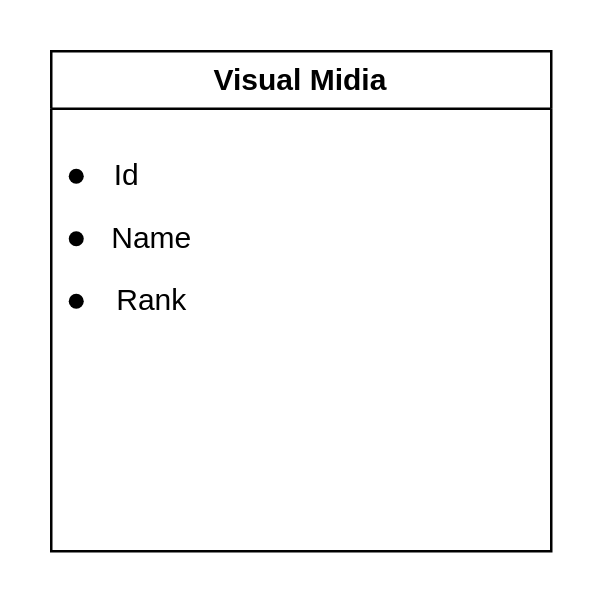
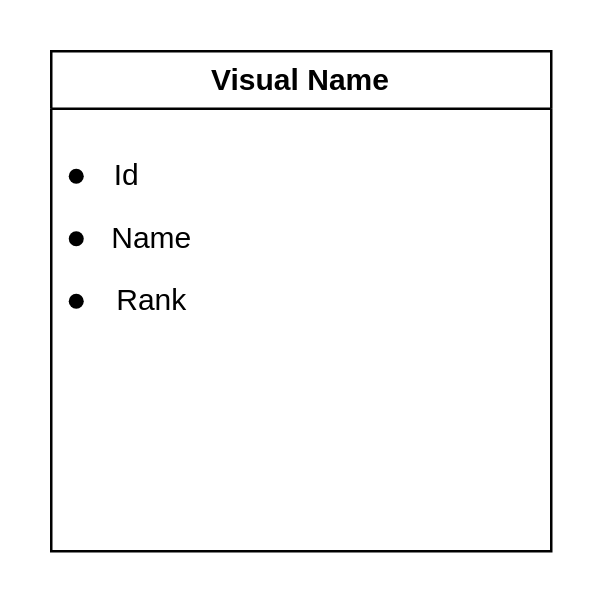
- <mxCell id="2" value="Visual Midia" style="swimlane;whiteSpace=wrap;html=1;" vertex="1" parent="1"><mxGeometry x="20" y="20" width="200" height="200" as="geometry"><mxRectangle x="310" y="470" width="110" height="30" as="alternateBounds" /></mxGeometry></mxCell>
+ <mxCell id="2" value="Visual Name" style="swimlane;whiteSpace=wrap;html=1;" vertex="1" parent="1"><mxGeometry x="20" y="20" width="200" height="200" as="geometry"><mxRectangle x="310" y="470" width="110" height="30" as="alternateBounds" /></mxGeometry></mxCell>
